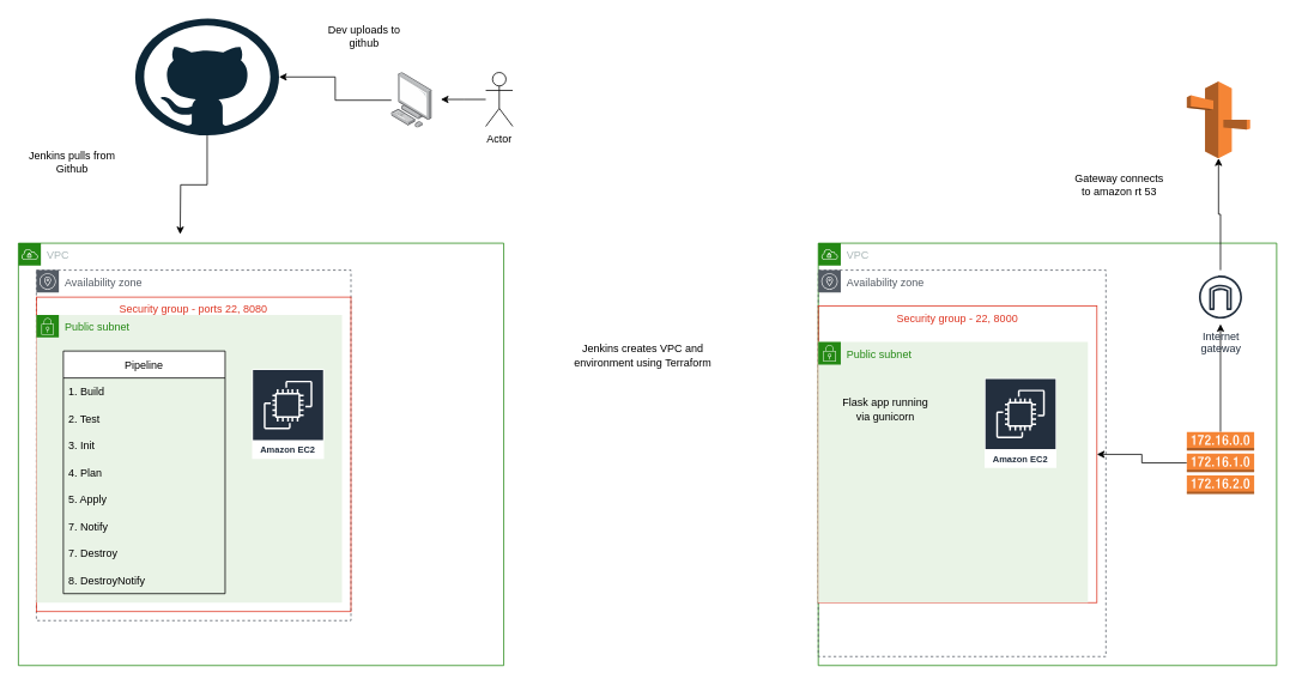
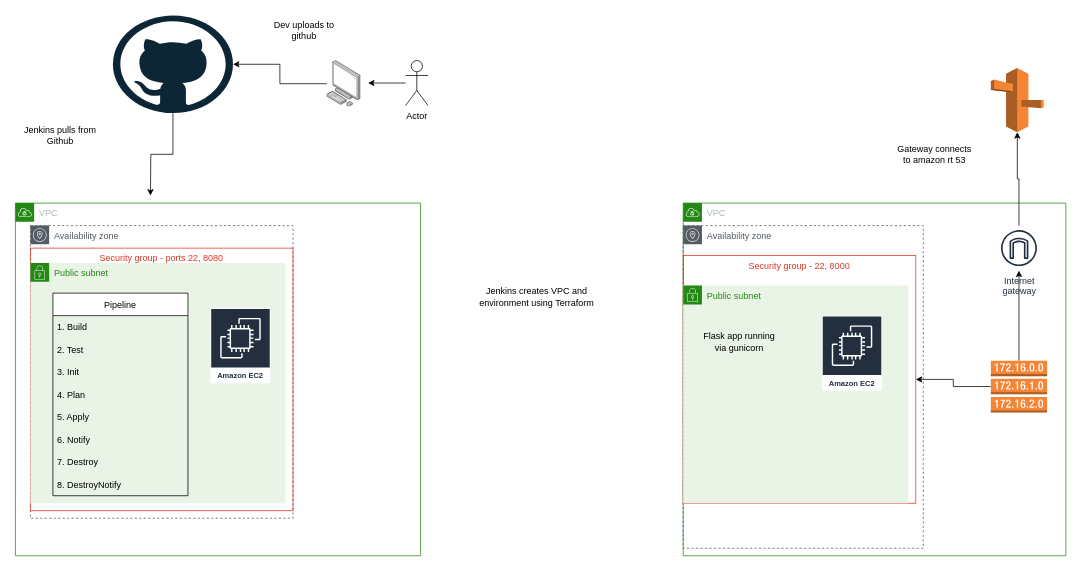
- <mxCell id="19" value="7. Notify" style="text;strokeColor=none;fillColor=none;align=left;verticalAlign=middle;spacingLeft=4;spacingRight=4;overflow=hidden;points=[[0,0.5],[1,0.5]];portConstraint=eastwest;rotatable=0;" vertex="1" parent="13"><mxGeometry y="180" width="180" height="30" as="geometry" /></mxCell>
+ <mxCell id="19" value="6. Notify" style="text;strokeColor=none;fillColor=none;align=left;verticalAlign=middle;spacingLeft=4;spacingRight=4;overflow=hidden;points=[[0,0.5],[1,0.5]];portConstraint=eastwest;rotatable=0;" vertex="1" parent="13"><mxGeometry y="180" width="180" height="30" as="geometry" /></mxCell>
